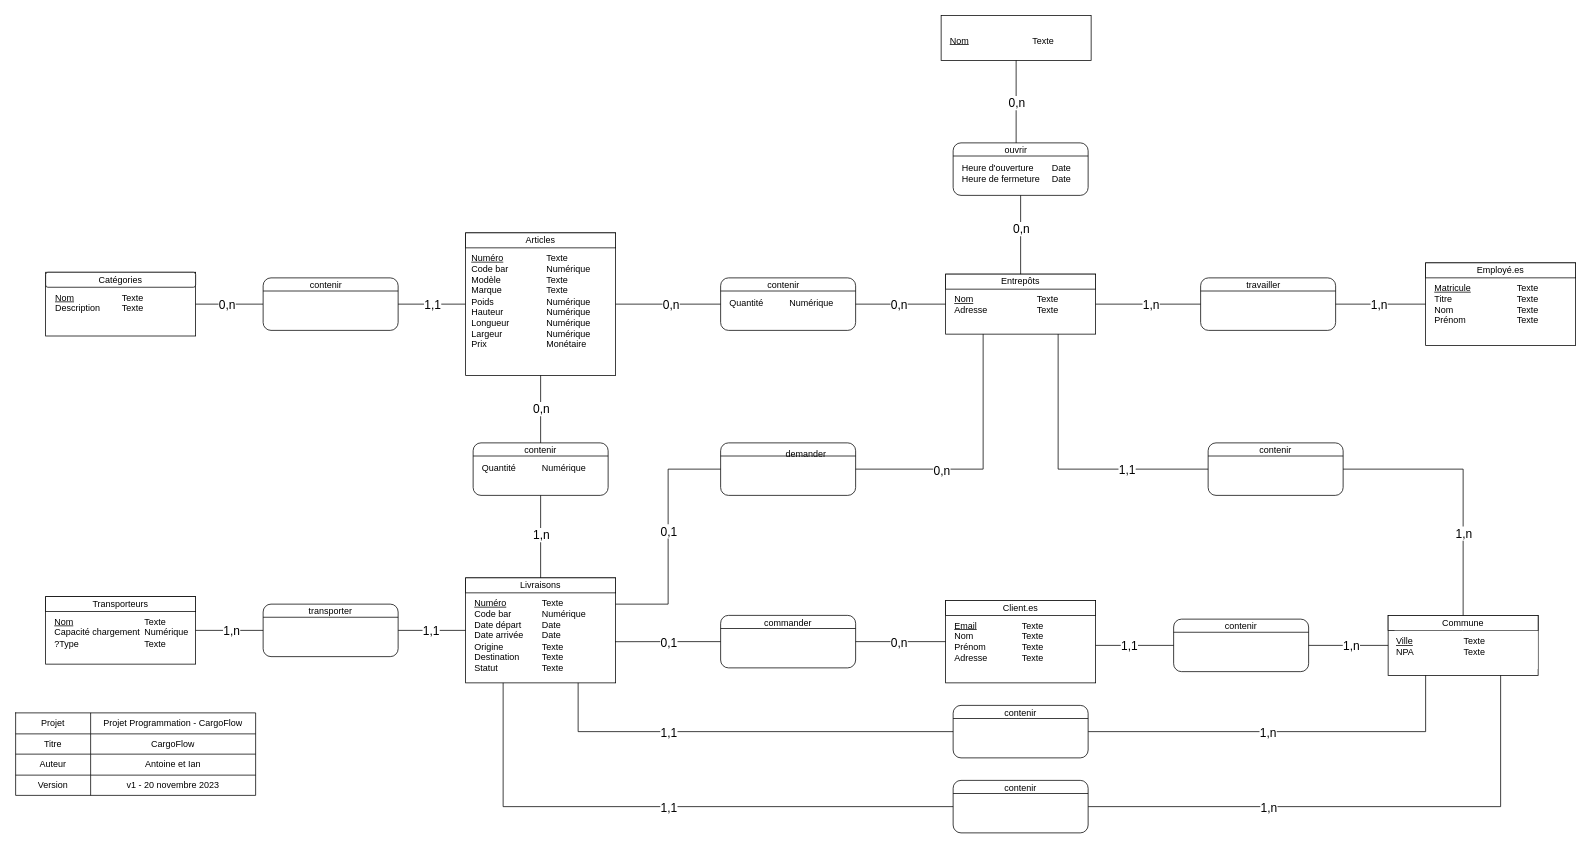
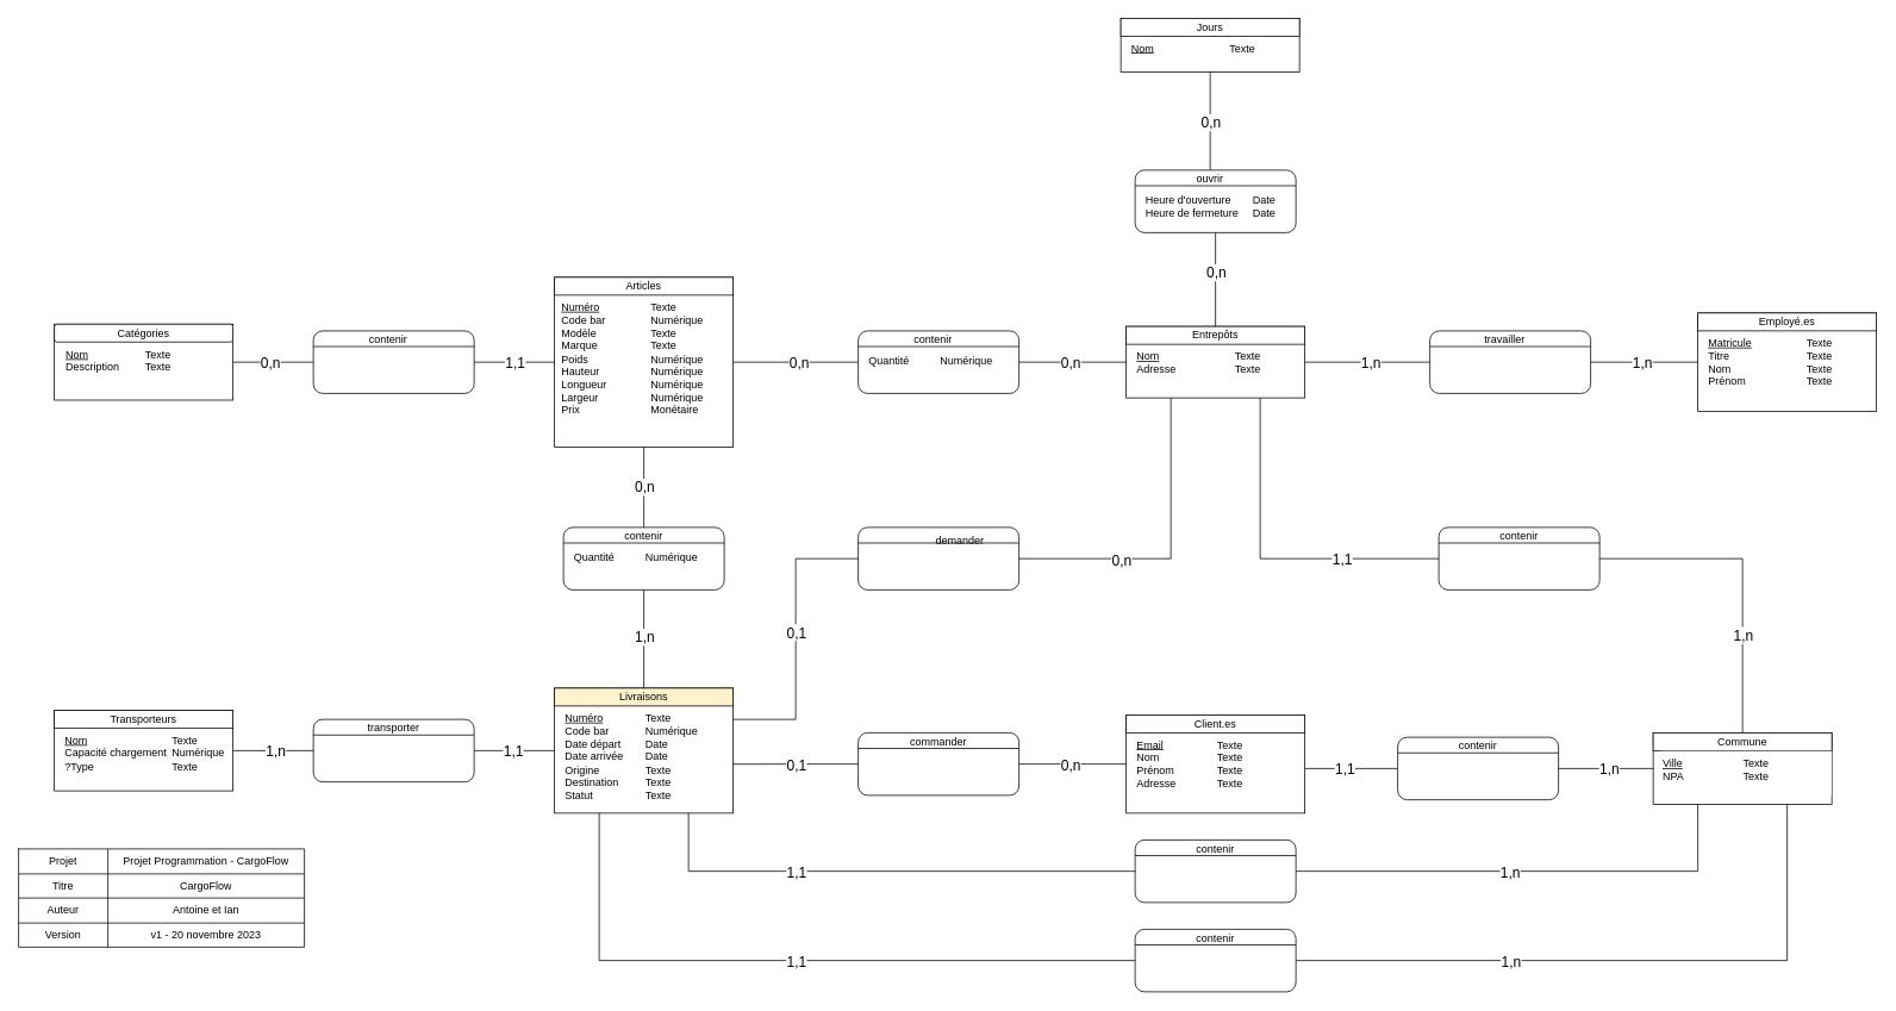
+ <mxCell id="132" value="Jours" style="rounded=0;whiteSpace=wrap;html=1;" parent="1" vertex="1"><mxGeometry x="1254" y="20" width="200" height="20" as="geometry" /></mxCell>
- <mxCell id="43" value="Livraisons" style="rounded=0;whiteSpace=wrap;html=1;" parent="1" vertex="1"><mxGeometry x="620" y="770" width="200" height="20" as="geometry" /></mxCell>
+ <mxCell id="43" value="Livraisons" style="rounded=0;whiteSpace=wrap;html=1;fillColor=#fff2cc;" parent="1" vertex="1"><mxGeometry x="620" y="770" width="200" height="20" as="geometry" /></mxCell>
